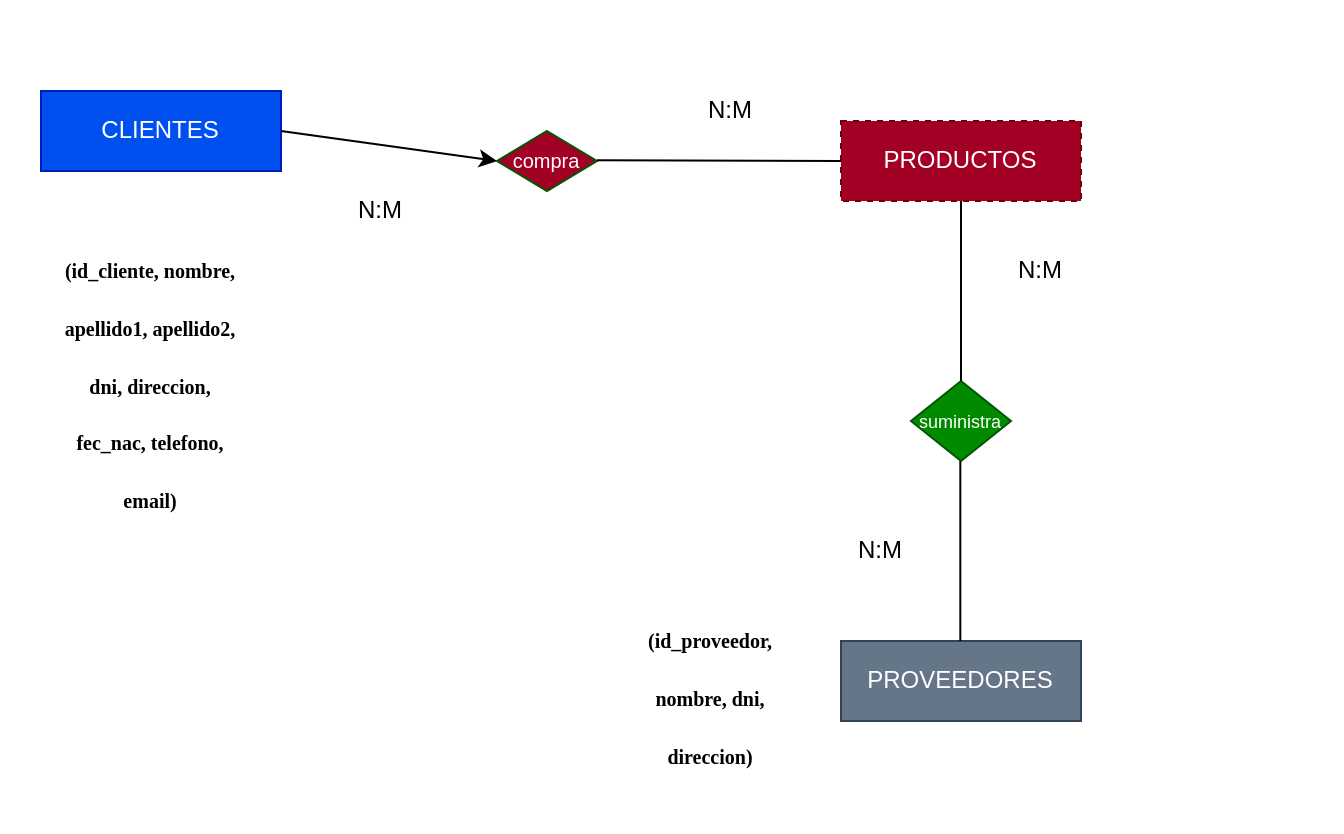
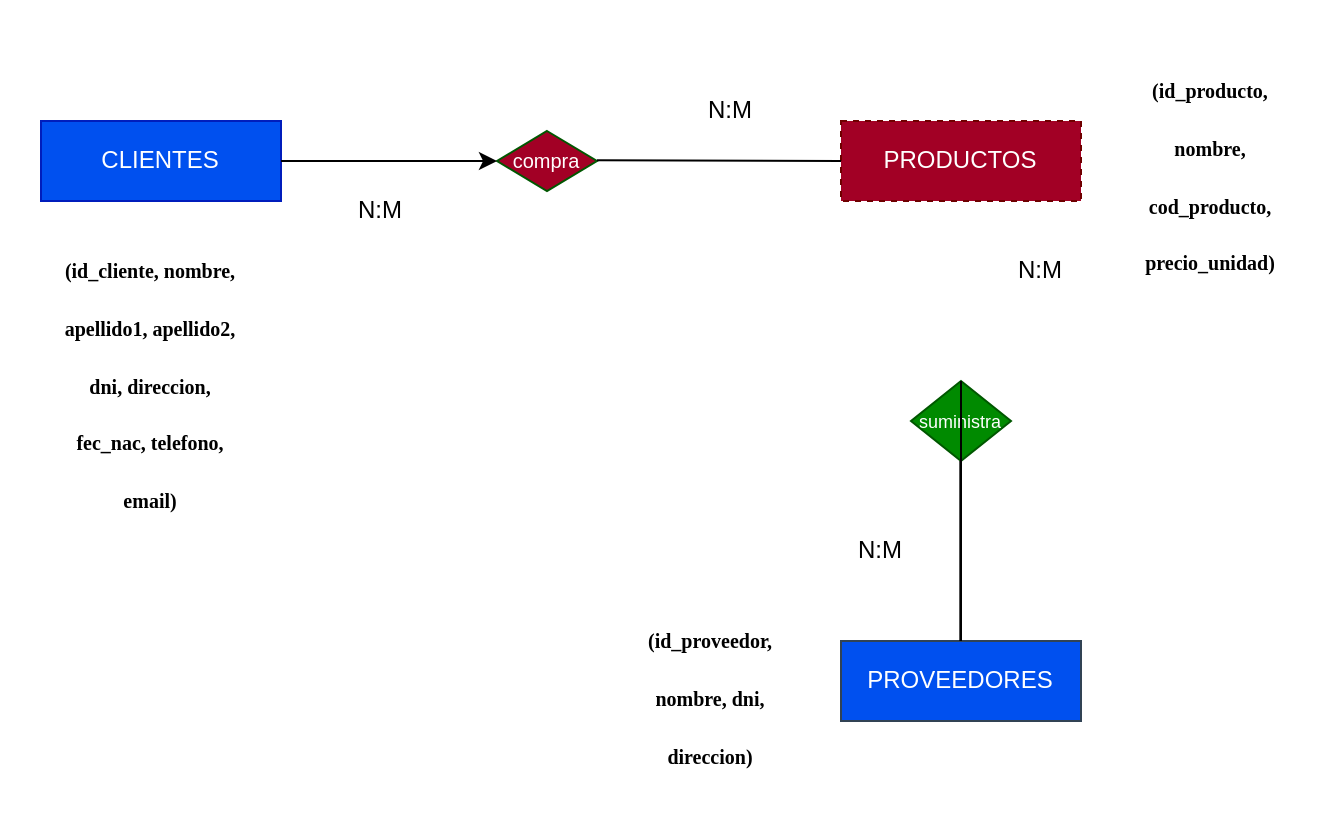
- <mxCell id="2" value="CLIENTES" style="rounded=0;whiteSpace=wrap;html=1;fillColor=#0050ef;fontColor=#ffffff;strokeColor=#001DBC;" parent="1" vertex="1"><mxGeometry x="20" y="45" width="120" height="40" as="geometry" /></mxCell>
+ <mxCell id="2" value="CLIENTES" style="rounded=0;whiteSpace=wrap;html=1;fillColor=#0050ef;fontColor=#ffffff;strokeColor=#001DBC;" parent="1" vertex="1"><mxGeometry x="20" y="60" width="120" height="40" as="geometry" /></mxCell>
+ <mxCell id="12" value="&lt;h1 style=&quot;margin-top: 0px;&quot;&gt;&lt;font face=&quot;Comic Sans MS&quot; size=&quot;1&quot;&gt;(id_producto, nombre, cod_producto, precio_unidad)&lt;/font&gt;&lt;/h1&gt;" style="text;html=1;whiteSpace=wrap;overflow=hidden;rounded=0;align=center;" parent="1" vertex="1"><mxGeometry x="560" y="20" width="90" height="130" as="geometry" /></mxCell>
- <mxCell id="9" value="" style="endArrow=none;html=1;rounded=0;exitX=0.5;exitY=0;exitDx=0;exitDy=0;entryX=0.5;entryY=1;entryDx=0;entryDy=0;" parent="1" source="6" target="3" edge="1"><mxGeometry width="50" height="50" relative="1" as="geometry"><mxPoint x="400" y="130" as="sourcePoint" /><mxPoint x="522" y="130.34" as="targetPoint" /></mxGeometry></mxCell>
+ <mxCell id="9" value="" style="endArrow=none;html=1;rounded=0;exitX=0.5;exitY=0;exitDx=0;exitDy=0;" parent="1" source="6" target="4" edge="1"><mxGeometry width="50" height="50" relative="1" as="geometry"><mxPoint x="400" y="130" as="sourcePoint" /><mxPoint x="522" y="130.34" as="targetPoint" /></mxGeometry></mxCell>
- <mxCell id="4" value="PROVEEDORES" style="rounded=0;whiteSpace=wrap;html=1;fillColor=#647687;fontColor=#ffffff;strokeColor=#314354;" parent="1" vertex="1"><mxGeometry x="420" y="320" width="120" height="40" as="geometry" /></mxCell>
+ <mxCell id="4" value="PROVEEDORES" style="rounded=0;whiteSpace=wrap;html=1;fillColor=#0050ef;fontColor=#ffffff;strokeColor=#314354;" parent="1" vertex="1"><mxGeometry x="420" y="320" width="120" height="40" as="geometry" /></mxCell>
